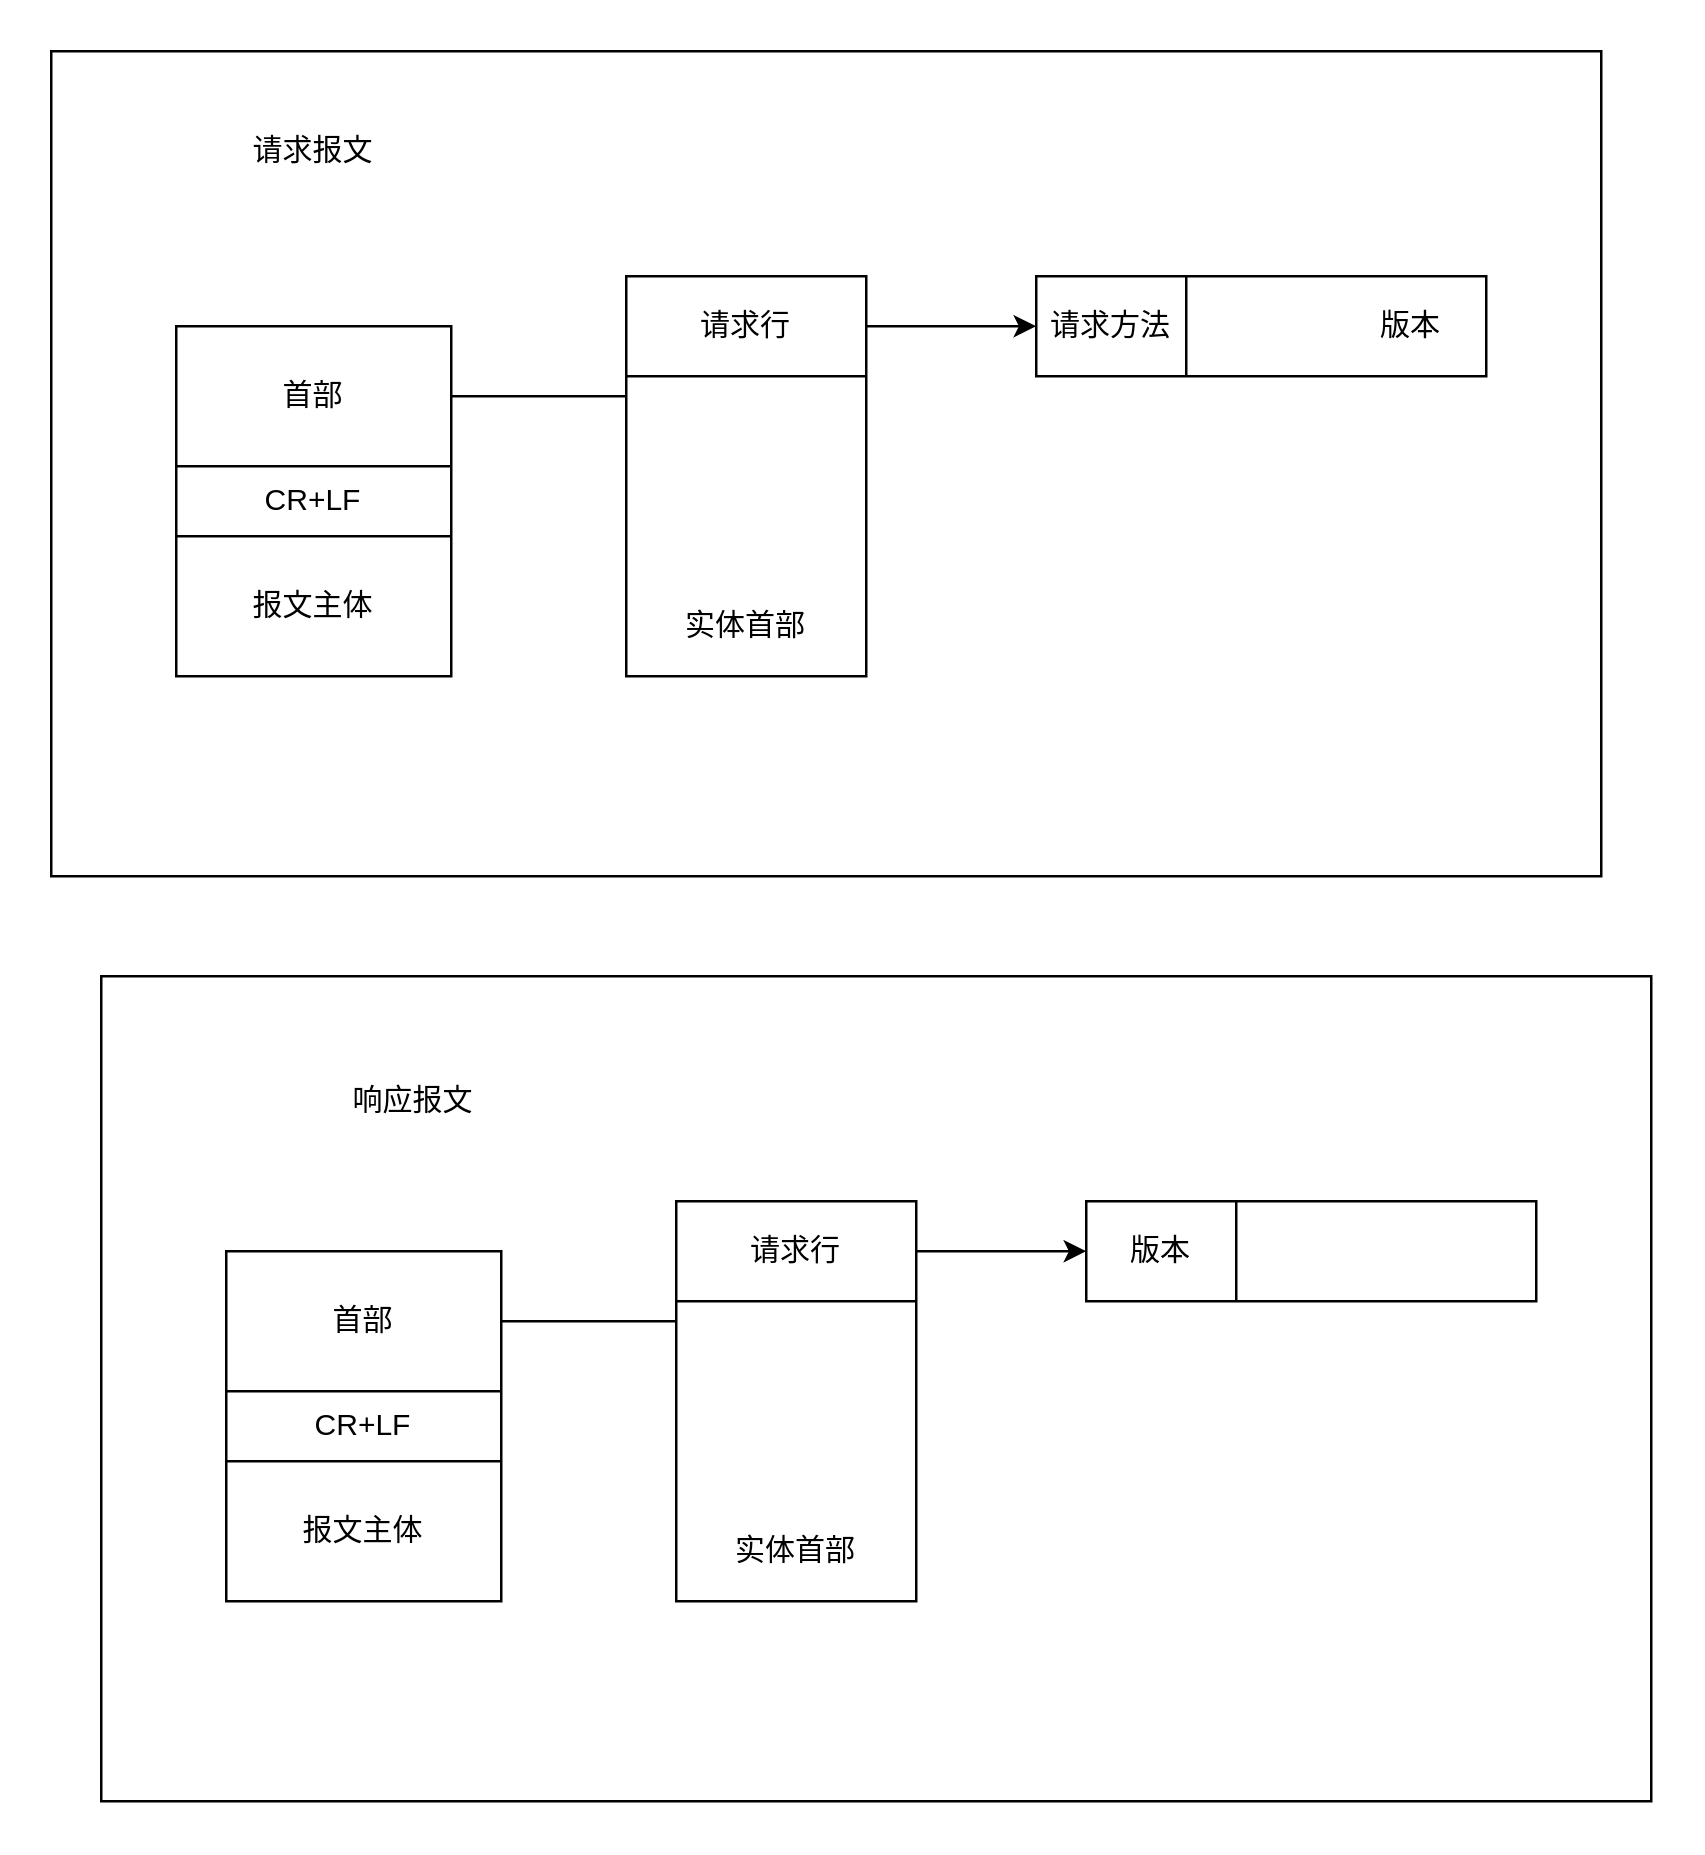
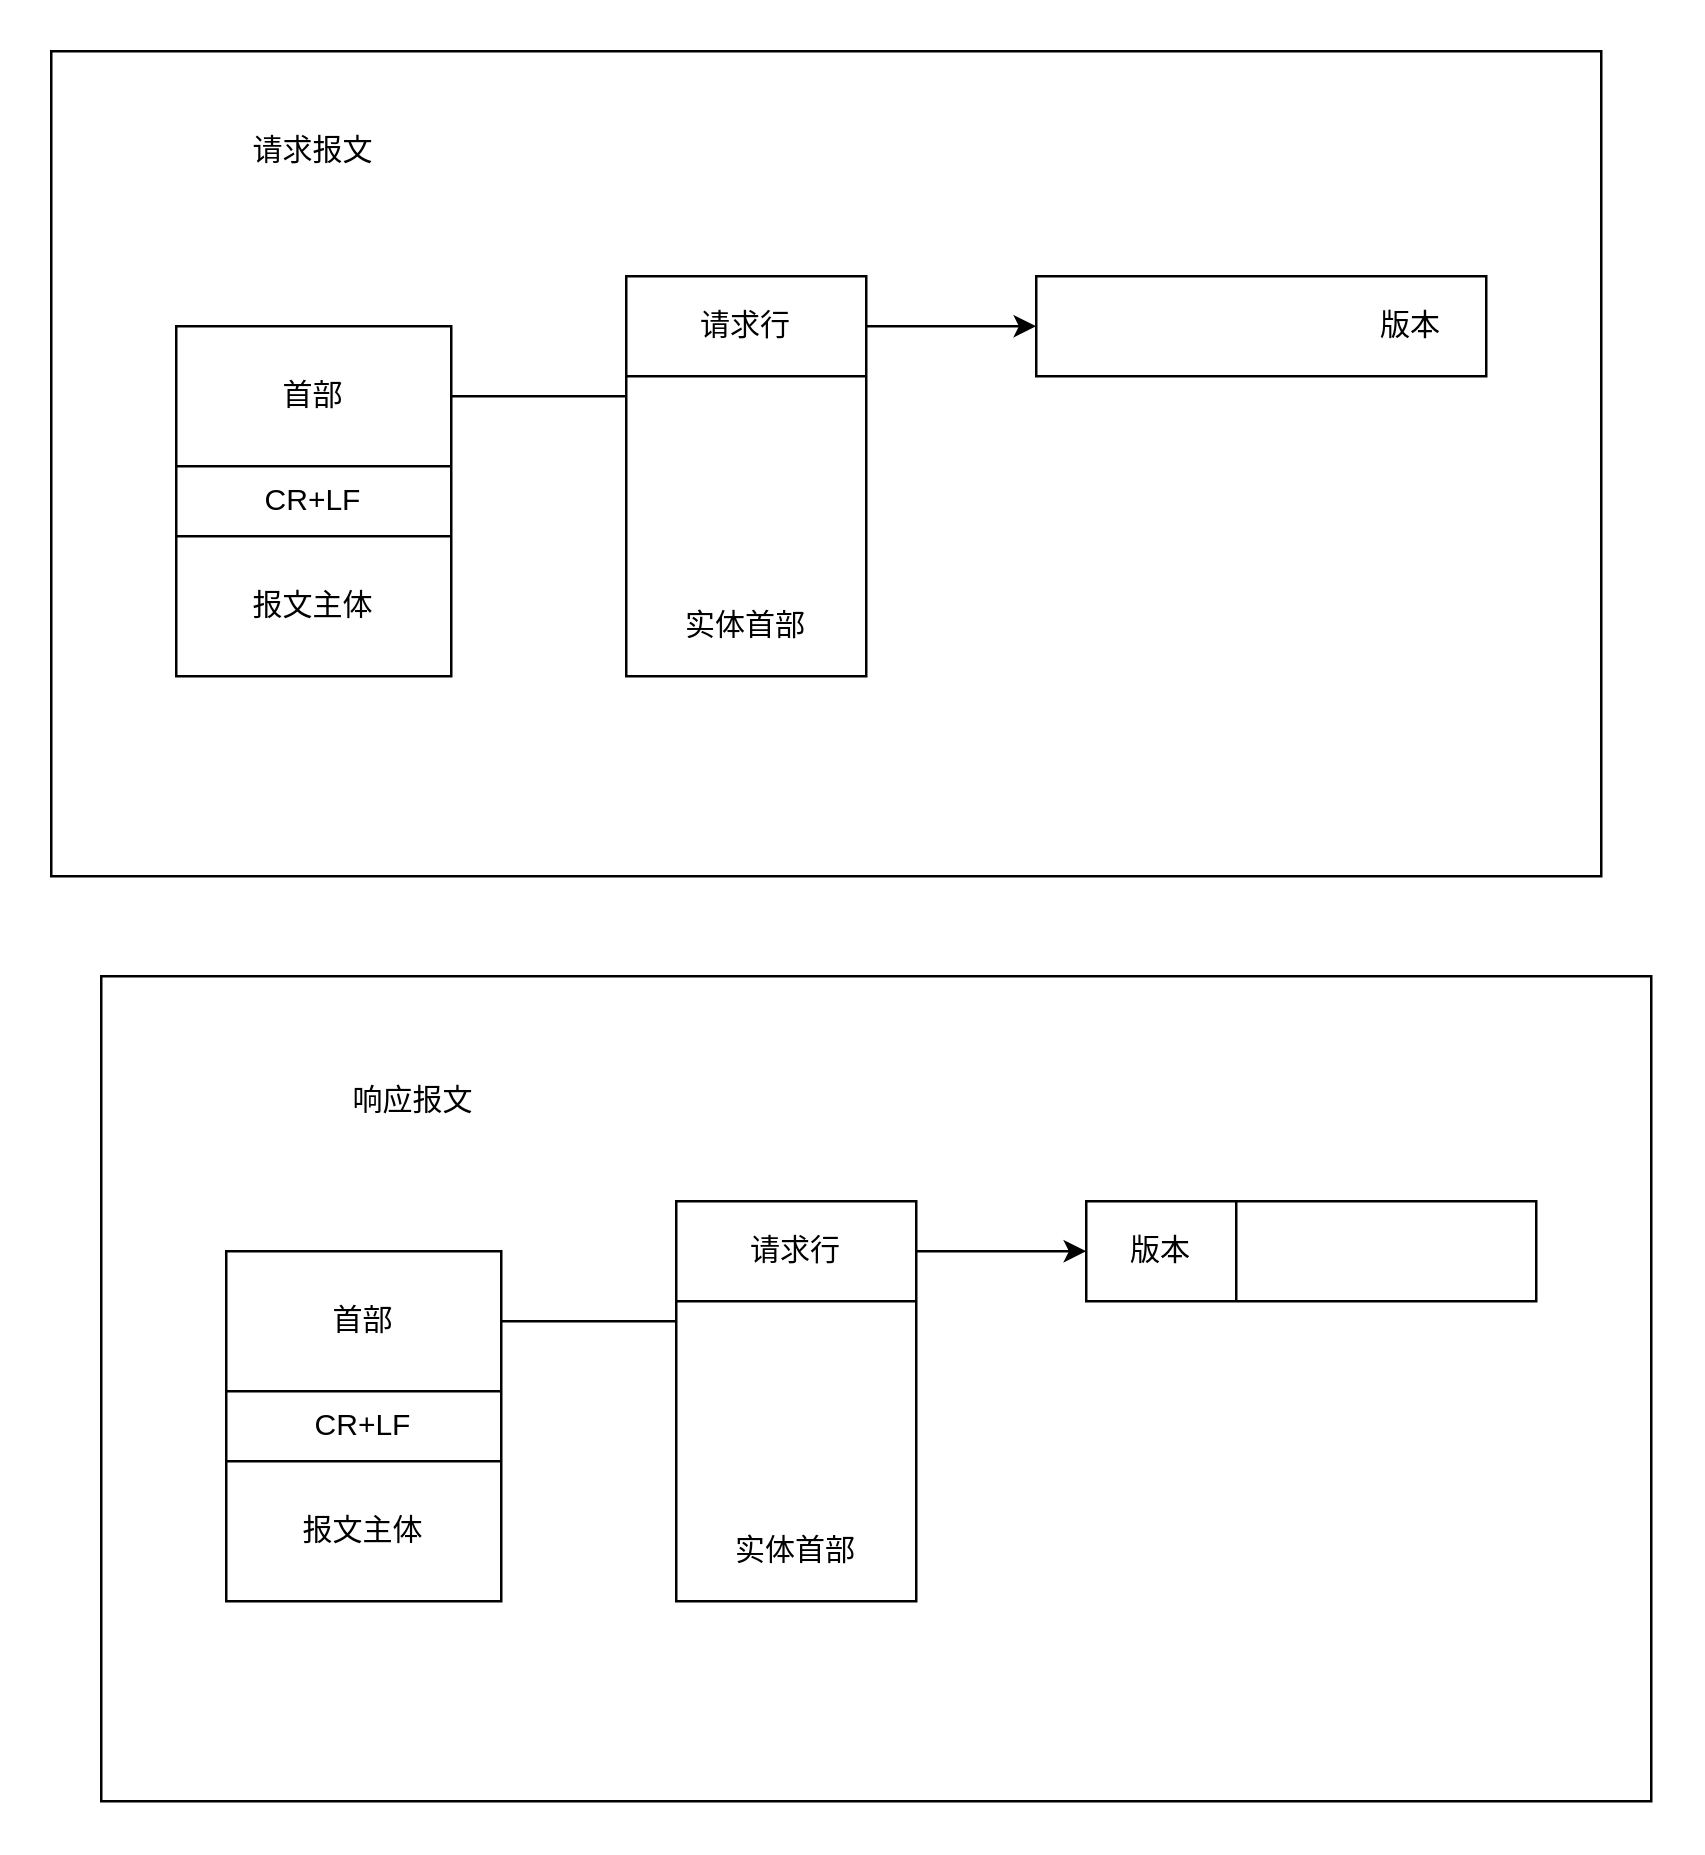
- <mxCell id="13" value="请求方法" style="shape=partialRectangle;html=1;whiteSpace=wrap;connectable=0;overflow=hidden;fillColor=none;top=0;left=0;bottom=0;right=0;" vertex="1" parent="12"><mxGeometry width="60" height="40" as="geometry" /></mxCell>
